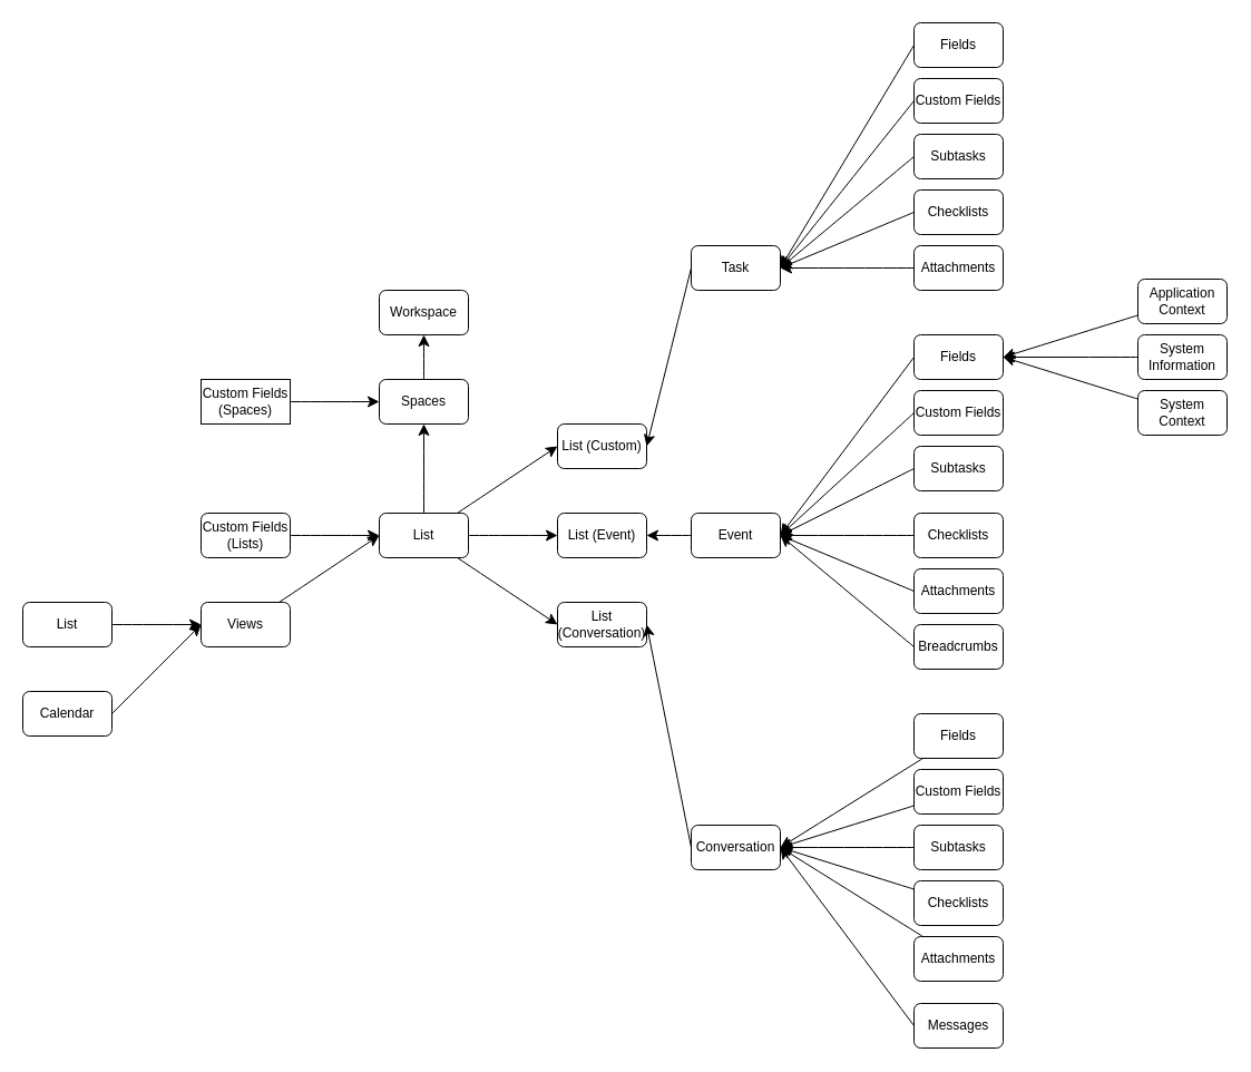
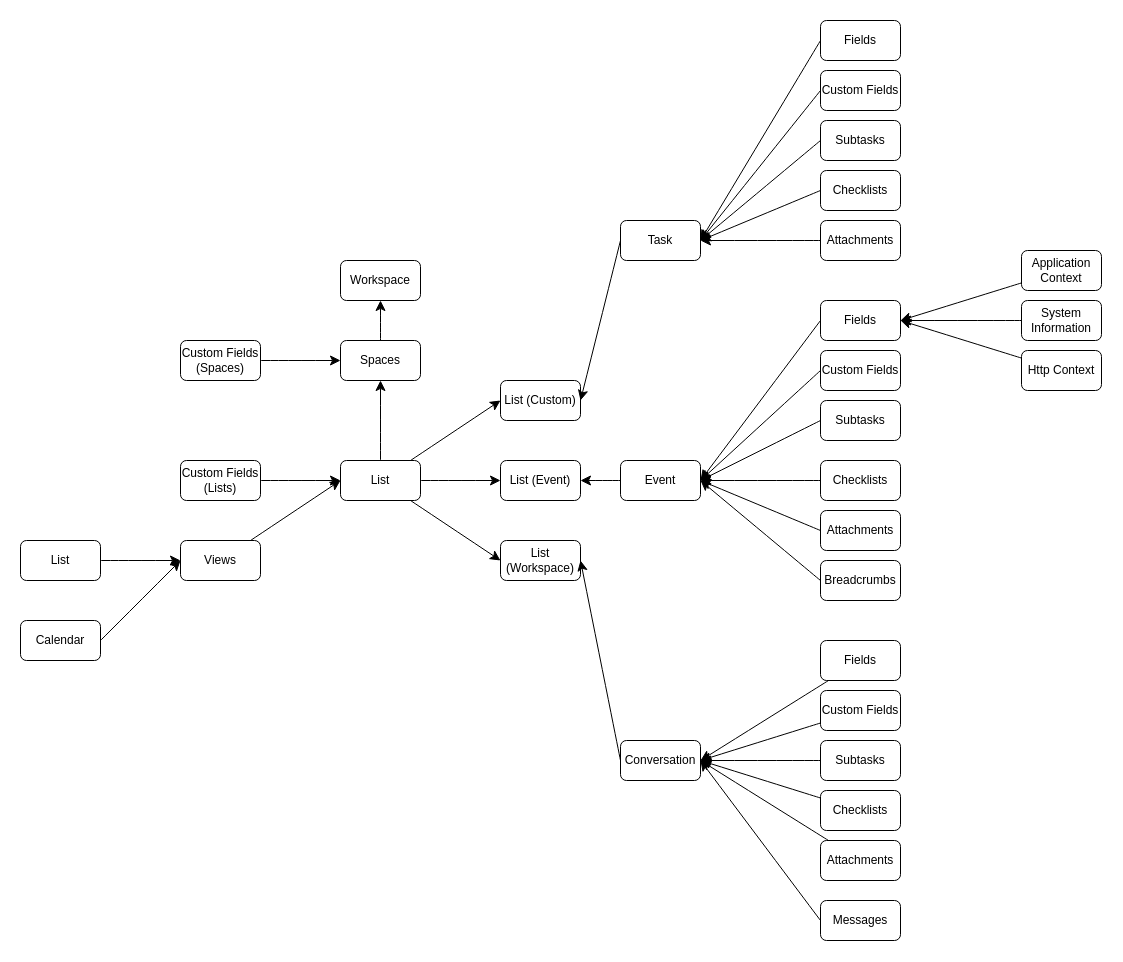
- <mxCell id="22" value="Custom Fields (Spaces)" style="whiteSpace=wrap;html=1;rounded=0;" parent="1" vertex="1"><mxGeometry x="180" y="340" width="80" height="40" as="geometry" /></mxCell>
+ <mxCell id="22" value="Custom Fields (Spaces)" style="rounded=1;whiteSpace=wrap;html=1;" parent="1" vertex="1"><mxGeometry x="180" y="340" width="80" height="40" as="geometry" /></mxCell>
- <mxCell id="66" value="System Context" style="rounded=1;whiteSpace=wrap;html=1;" parent="1" vertex="1"><mxGeometry x="1021" y="350" width="80" height="40" as="geometry" /></mxCell>
+ <mxCell id="66" value="Http Context" style="rounded=1;whiteSpace=wrap;html=1;" parent="1" vertex="1"><mxGeometry x="1021" y="350" width="80" height="40" as="geometry" /></mxCell>
- <mxCell id="11" value="List (Conversation)" style="rounded=1;whiteSpace=wrap;html=1;" parent="1" vertex="1"><mxGeometry x="500" y="540" width="80" height="40" as="geometry" /></mxCell>
+ <mxCell id="11" value="List (Workspace)" style="rounded=1;whiteSpace=wrap;html=1;" parent="1" vertex="1"><mxGeometry x="500" y="540" width="80" height="40" as="geometry" /></mxCell>
